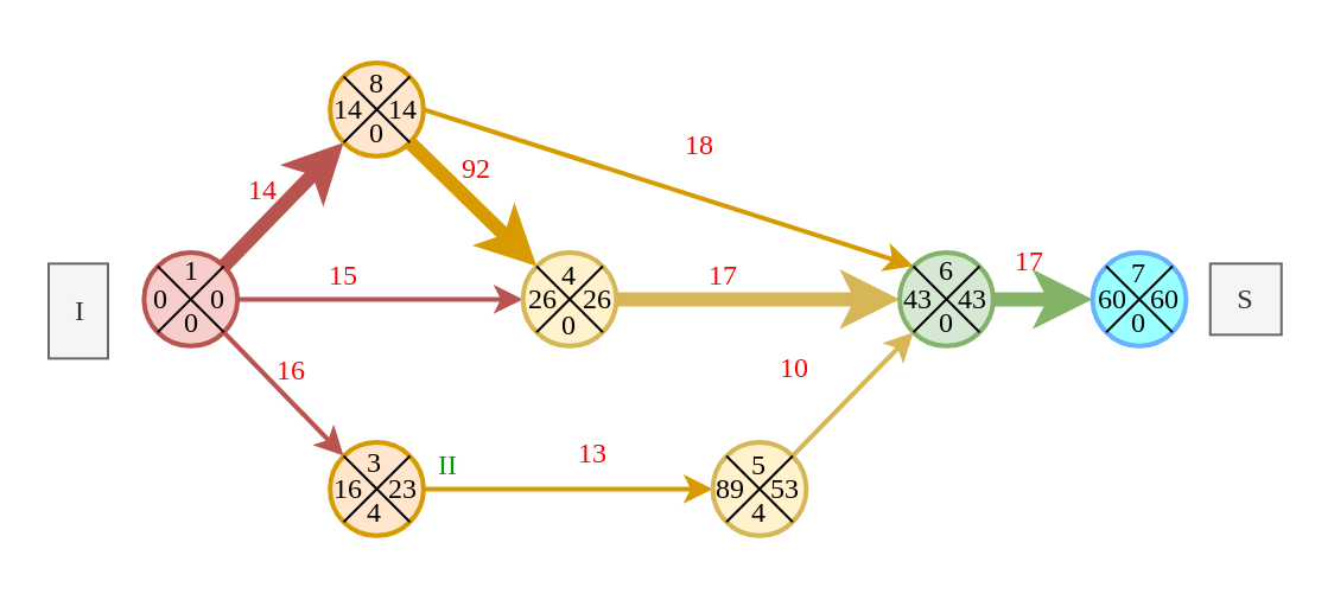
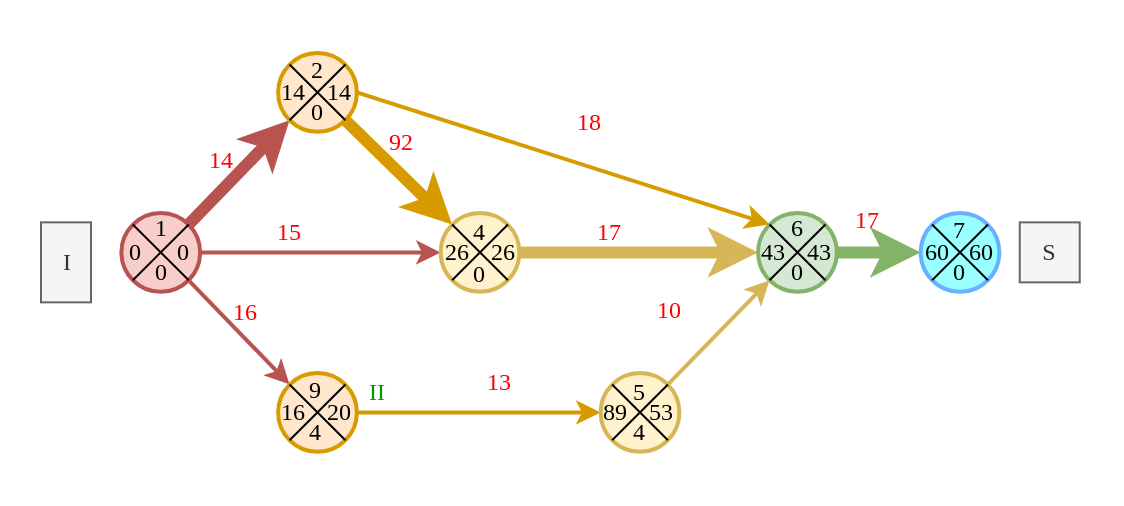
- <mxCell id="45" value="8" style="text;html=1;align=center;verticalAlign=middle;resizable=0;points=[];autosize=1;strokeColor=none;fillColor=none;fontColor=#000000;fontFamily=Times New Roman;fontSource=https%3A%2F%2Ffonts.googleapis.com%2Fcss%3Ffamily%3DTimes%2BNew%2BRoman;" parent="1" vertex="1"><mxGeometry x="143.24" y="20" width="30" height="30" as="geometry" /></mxCell>
+ <mxCell id="45" value="2" style="text;html=1;align=center;verticalAlign=middle;resizable=0;points=[];autosize=1;strokeColor=none;fillColor=none;fontColor=#000000;fontFamily=Times New Roman;fontSource=https%3A%2F%2Ffonts.googleapis.com%2Fcss%3Ffamily%3DTimes%2BNew%2BRoman;" parent="1" vertex="1"><mxGeometry x="143.24" y="20" width="30" height="30" as="geometry" /></mxCell>
- <mxCell id="46" value="3" style="text;html=1;align=center;verticalAlign=middle;resizable=0;points=[];autosize=1;strokeColor=none;fillColor=none;fontColor=#000000;fontFamily=Times New Roman;fontSource=https%3A%2F%2Ffonts.googleapis.com%2Fcss%3Ffamily%3DTimes%2BNew%2BRoman;" parent="1" vertex="1"><mxGeometry x="142.25" y="180" width="30" height="30" as="geometry" /></mxCell>
+ <mxCell id="46" value="9" style="text;html=1;align=center;verticalAlign=middle;resizable=0;points=[];autosize=1;strokeColor=none;fillColor=none;fontColor=#000000;fontFamily=Times New Roman;fontSource=https%3A%2F%2Ffonts.googleapis.com%2Fcss%3Ffamily%3DTimes%2BNew%2BRoman;" parent="1" vertex="1"><mxGeometry x="142.25" y="180" width="30" height="30" as="geometry" /></mxCell>
- <mxCell id="63" value="23" style="text;html=1;align=center;verticalAlign=middle;resizable=0;points=[];autosize=1;strokeColor=none;fillColor=none;fontFamily=Times New Roman;fontSource=https%3A%2F%2Ffonts.googleapis.com%2Fcss%3Ffamily%3DTimes%2BNew%2BRoman;" parent="1" vertex="1"><mxGeometry x="149" y="190.69" width="40" height="30" as="geometry" /></mxCell>
+ <mxCell id="63" value="20" style="text;html=1;align=center;verticalAlign=middle;resizable=0;points=[];autosize=1;strokeColor=none;fillColor=none;fontFamily=Times New Roman;fontSource=https%3A%2F%2Ffonts.googleapis.com%2Fcss%3Ffamily%3DTimes%2BNew%2BRoman;" parent="1" vertex="1"><mxGeometry x="149" y="190.69" width="40" height="30" as="geometry" /></mxCell>
